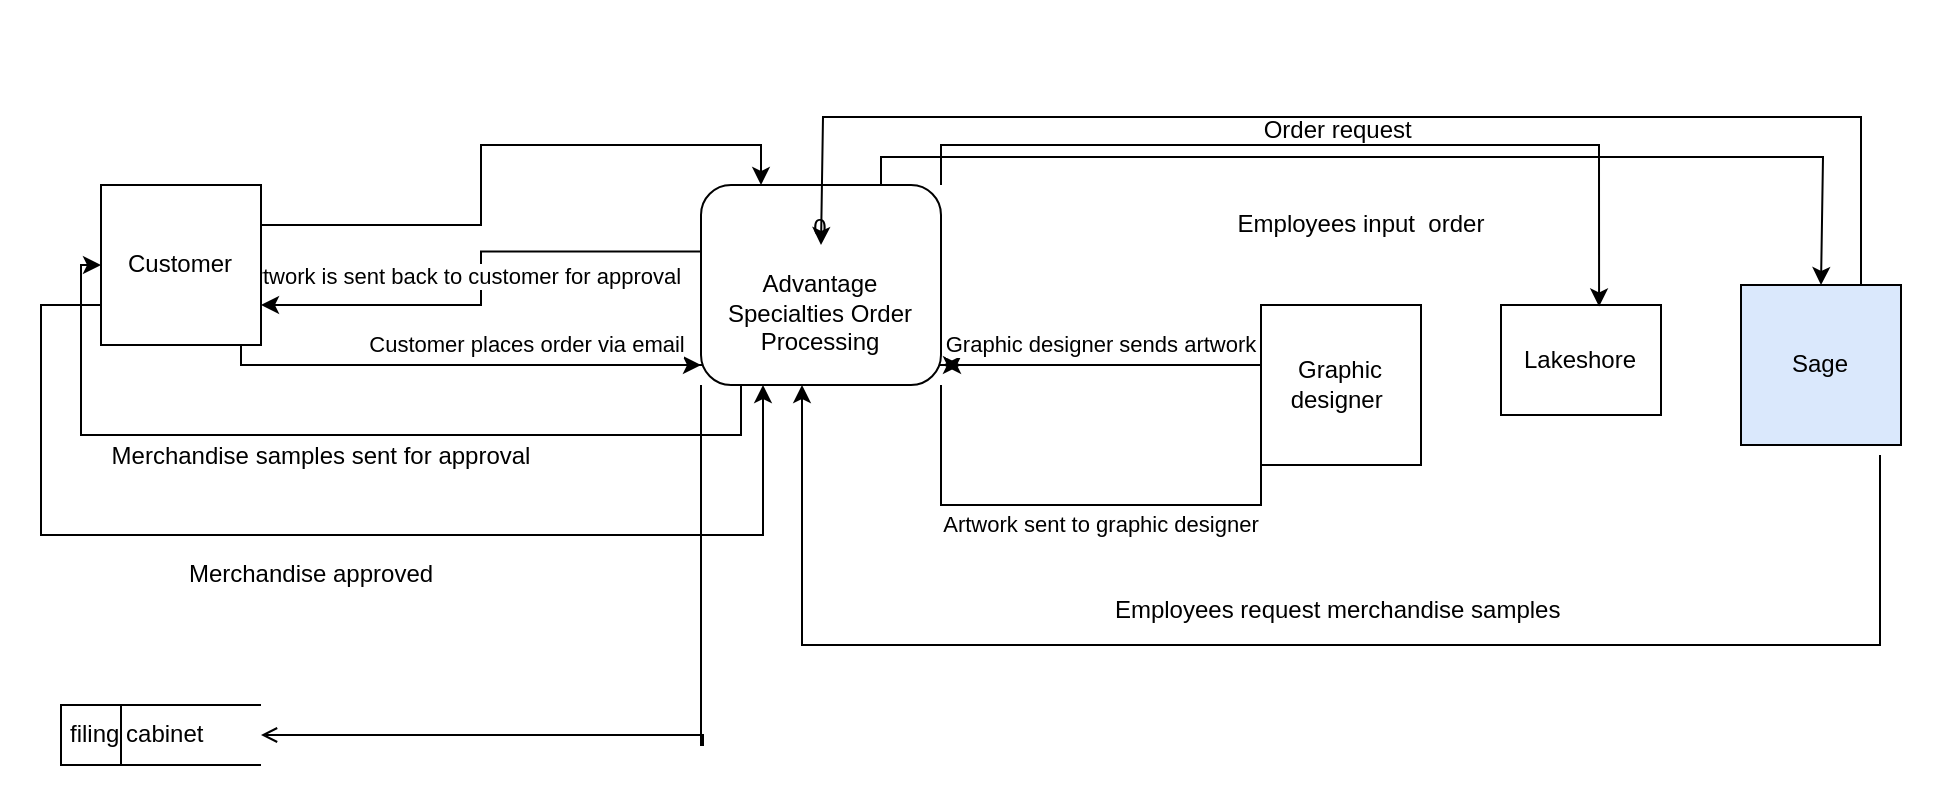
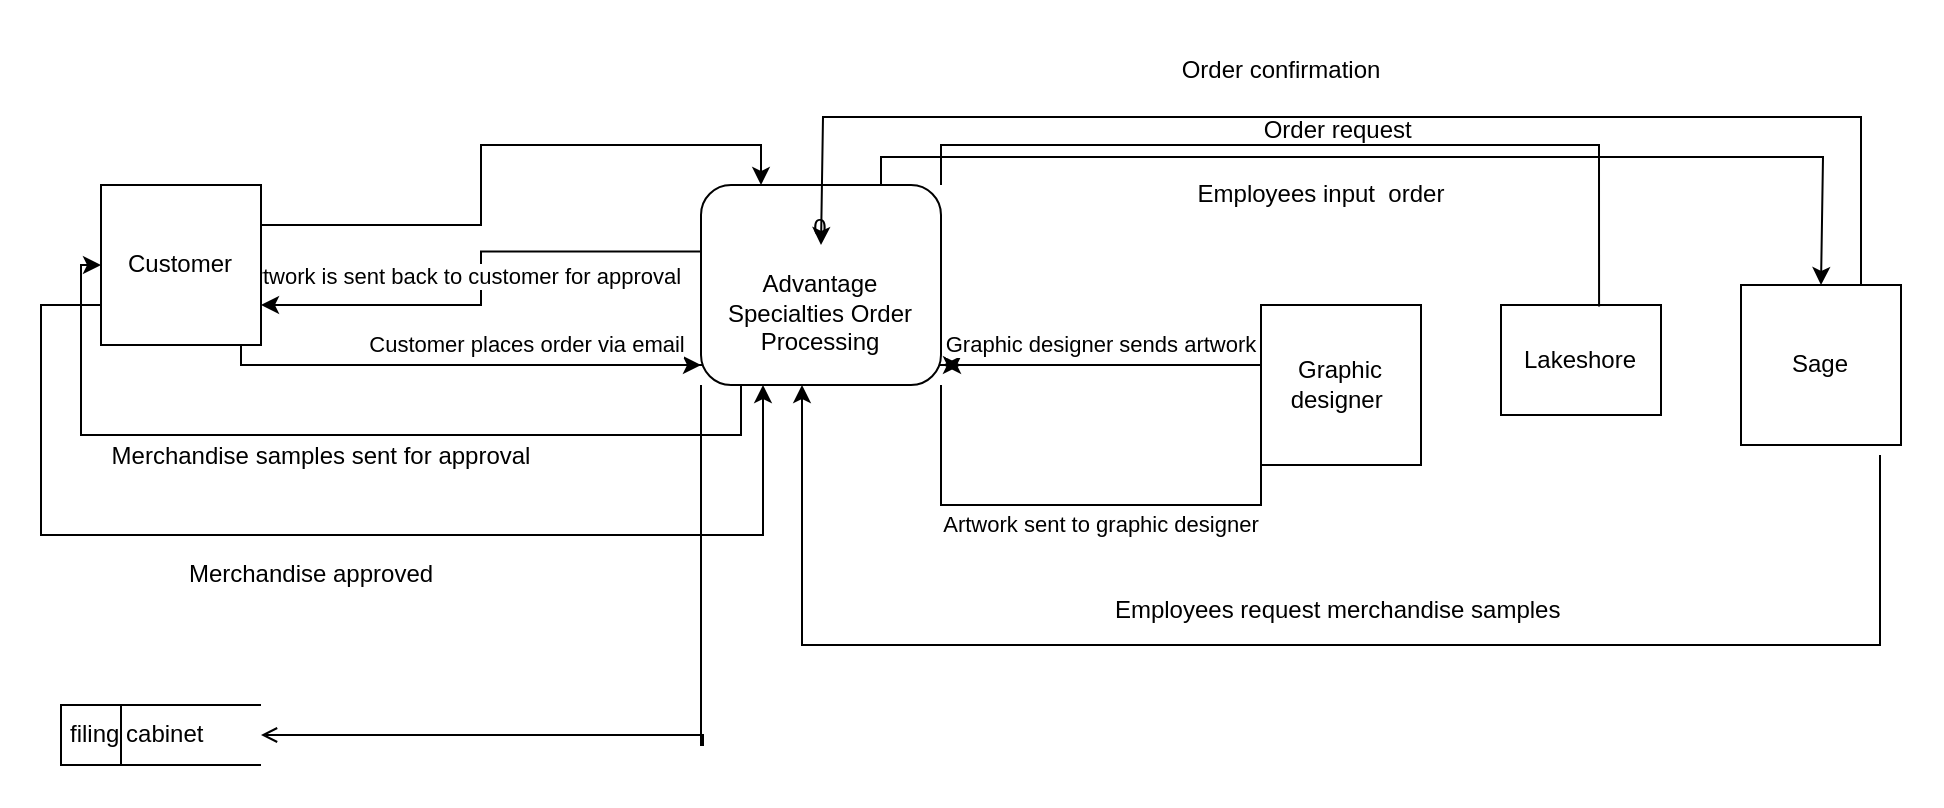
+ <mxCell id="27" value="Order confirmation" style="text;html=1;align=center;verticalAlign=middle;resizable=0;points=[];autosize=1;strokeColor=none;fillColor=none;" vertex="1" parent="1"><mxGeometry x="580" y="20" width="120" height="30" as="geometry" /></mxCell>
- <mxCell id="22" value="Employees input&amp;nbsp; order" style="text;html=1;align=center;verticalAlign=middle;resizable=0;points=[];autosize=1;strokeColor=none;fillColor=none;" vertex="1" parent="1"><mxGeometry x="605" y="97" width="150" height="30" as="geometry" /></mxCell>
+ <mxCell id="22" value="Employees input&amp;nbsp; order" style="text;html=1;align=center;verticalAlign=middle;resizable=0;points=[];autosize=1;strokeColor=none;fillColor=none;" vertex="1" parent="1"><mxGeometry x="585" y="82" width="150" height="30" as="geometry" /></mxCell>
- <mxCell id="21" style="edgeStyle=orthogonalEdgeStyle;rounded=0;orthogonalLoop=1;jettySize=auto;html=1;exitX=1;exitY=0;exitDx=0;exitDy=0;entryX=0.613;entryY=0.013;entryDx=0;entryDy=0;entryPerimeter=0;" edge="1" parent="1" source="10" target="20"><mxGeometry relative="1" as="geometry" /></mxCell>
+ <mxCell id="21" style="edgeStyle=orthogonalEdgeStyle;rounded=0;orthogonalLoop=1;jettySize=auto;html=1;exitX=1;exitY=0;exitDx=0;exitDy=0;entryX=0.613;entryY=0.013;entryDx=0;entryDy=0;entryPerimeter=0;endArrow=none;" edge="1" parent="1" source="10" target="20"><mxGeometry relative="1" as="geometry" /></mxCell>
- <mxCell id="17" value="Sage" style="whiteSpace=wrap;html=1;aspect=fixed;fillColor=#dae8fc;" vertex="1" parent="1"><mxGeometry x="870" y="142" width="80" height="80" as="geometry" /></mxCell>
+ <mxCell id="17" value="Sage" style="whiteSpace=wrap;html=1;aspect=fixed;" vertex="1" parent="1"><mxGeometry x="870" y="142" width="80" height="80" as="geometry" /></mxCell>
